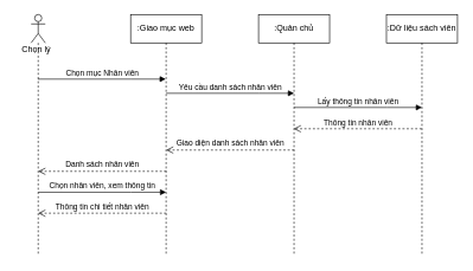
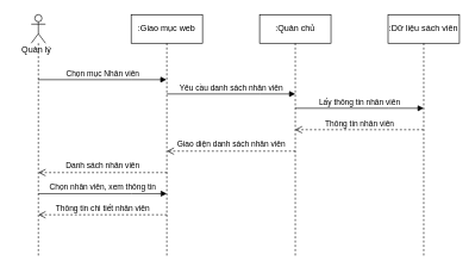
- <mxCell id="3" value="Chọn lý" style="text;html=1;align=center;verticalAlign=middle;resizable=0;points=[];autosize=1;strokeColor=none;fillColor=none;" vertex="1" parent="1"><mxGeometry x="20" y="60" width="60" height="20" as="geometry" /></mxCell>
+ <mxCell id="3" value="Quản lý" style="text;html=1;align=center;verticalAlign=middle;resizable=0;points=[];autosize=1;strokeColor=none;fillColor=none;" vertex="1" parent="1"><mxGeometry x="20" y="60" width="60" height="20" as="geometry" /></mxCell>
